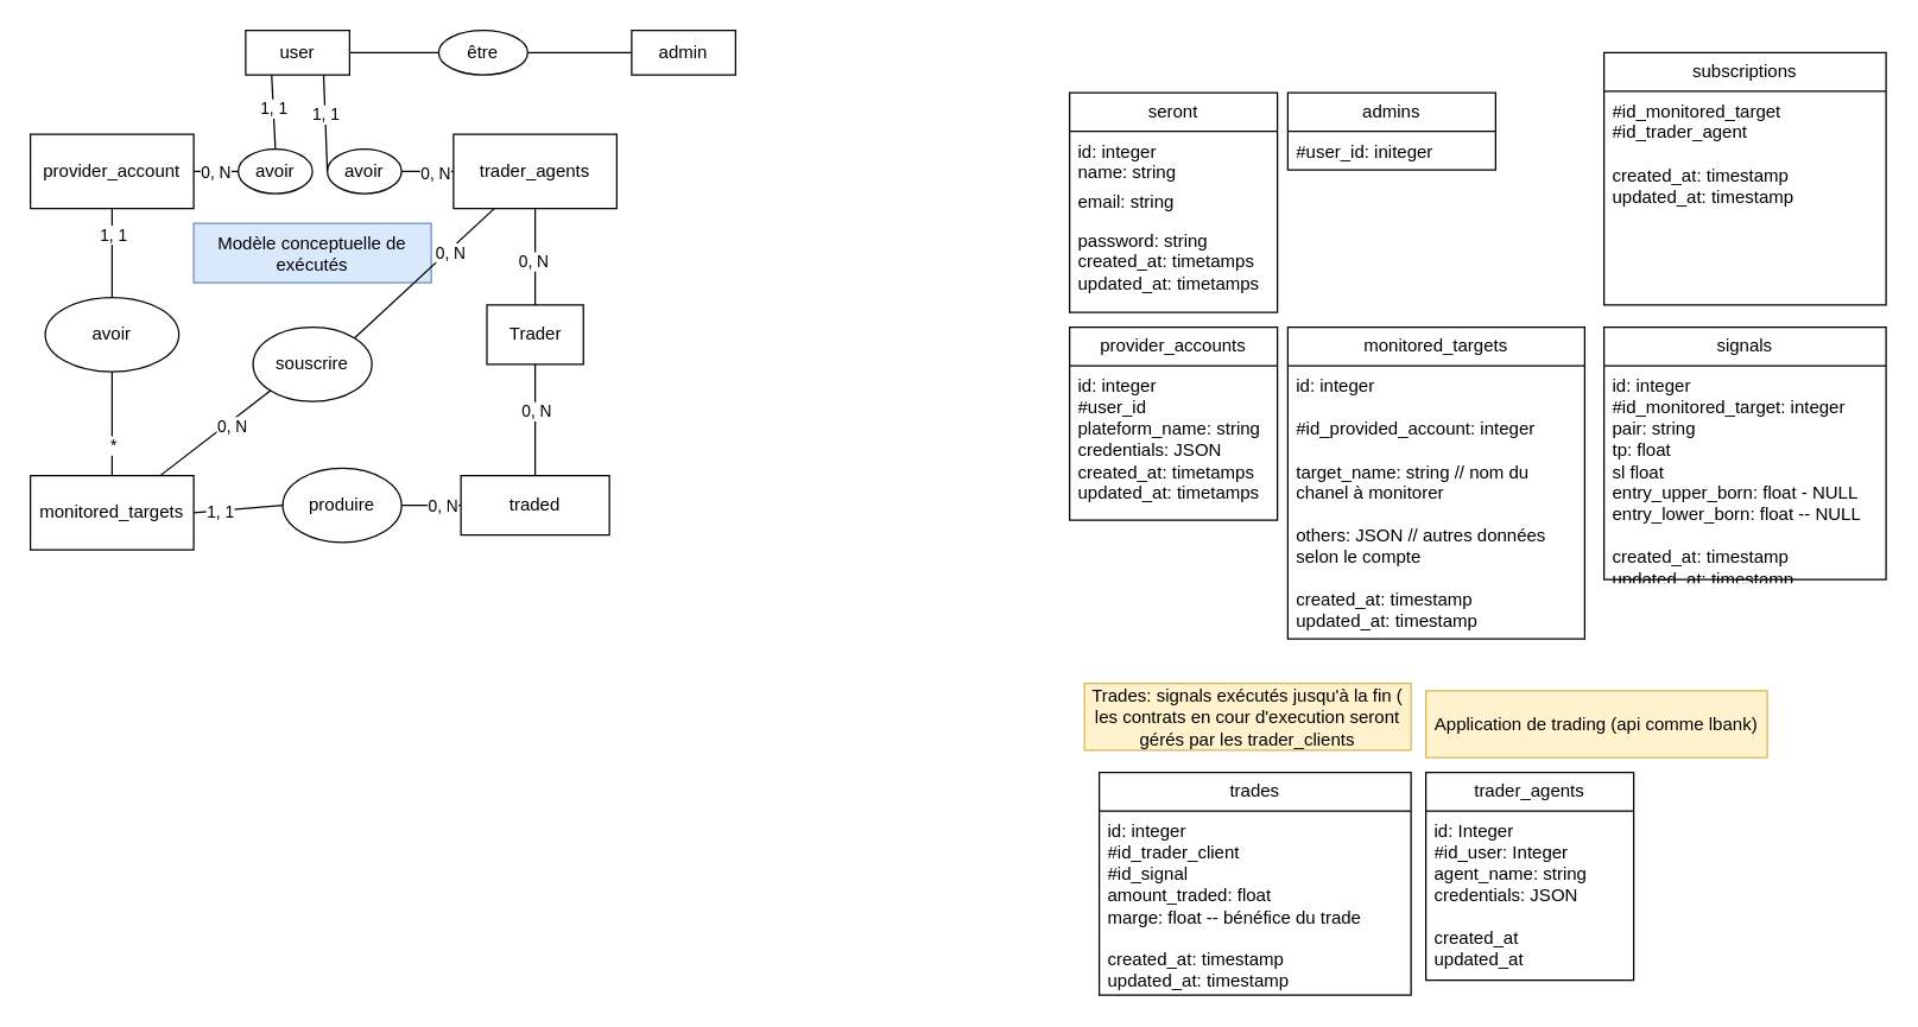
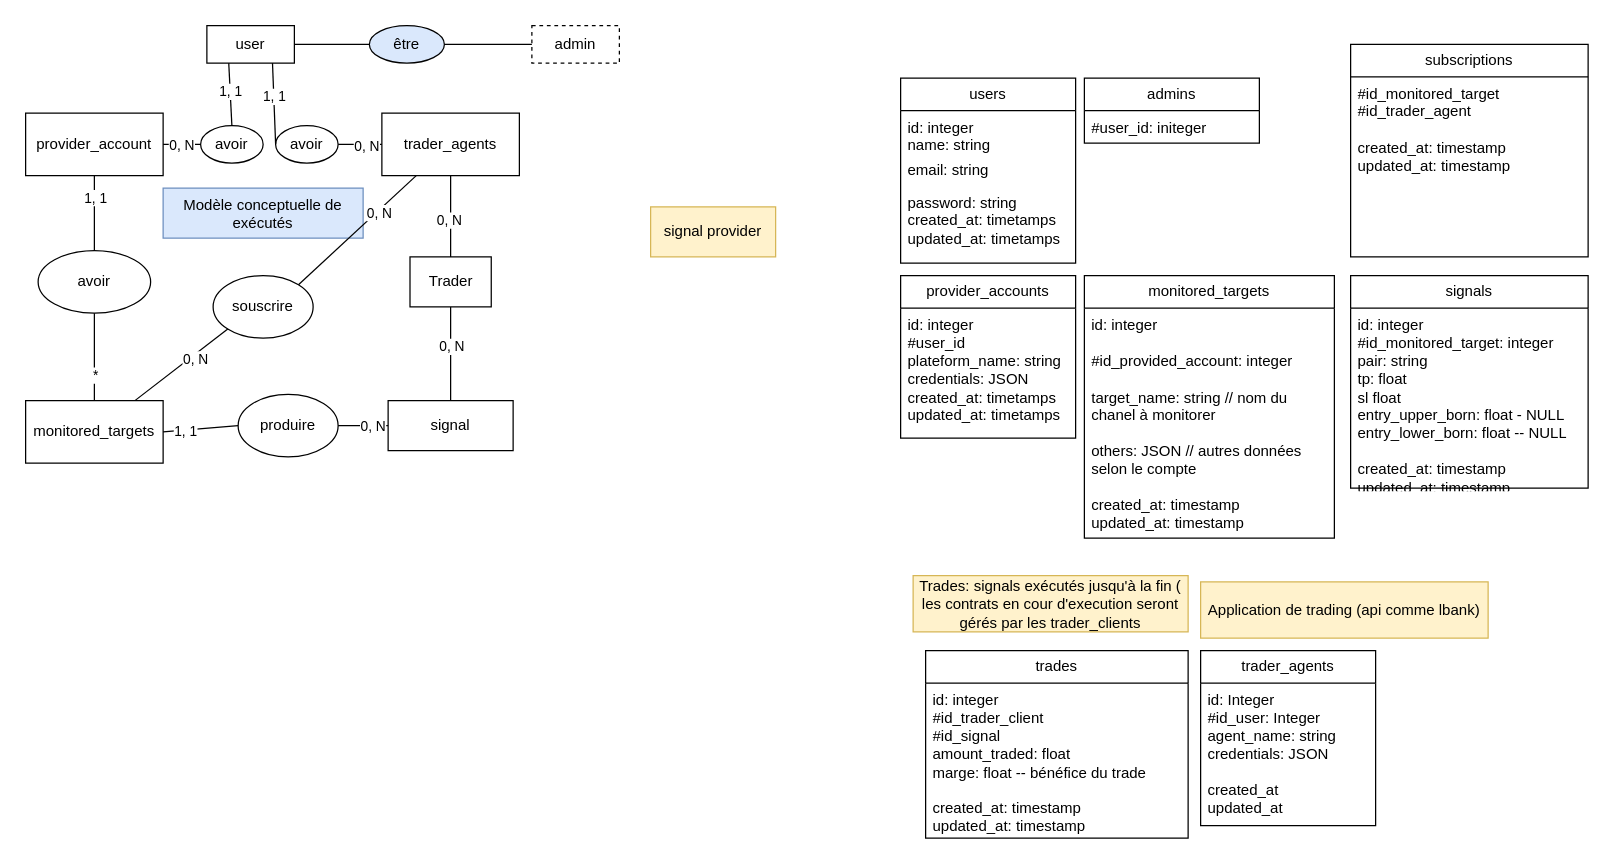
- <mxCell id="28" value="être" style="ellipse;whiteSpace=wrap;html=1;" parent="1" vertex="1"><mxGeometry x="295" y="20" width="60" height="30" as="geometry" /></mxCell>
+ <mxCell id="28" value="être" style="ellipse;whiteSpace=wrap;html=1;fillColor=#dae8fc;" parent="1" vertex="1"><mxGeometry x="295" y="20" width="60" height="30" as="geometry" /></mxCell>
- <mxCell id="22" value="admin" style="html=1;whiteSpace=wrap;" parent="1" vertex="1"><mxGeometry x="425" y="20" width="70" height="30" as="geometry" /></mxCell>
+ <mxCell id="22" value="admin" style="html=1;whiteSpace=wrap;dashed=1;" parent="1" vertex="1"><mxGeometry x="425" y="20" width="70" height="30" as="geometry" /></mxCell>
- <mxCell id="32" value="seront" style="swimlane;fontStyle=0;childLayout=stackLayout;horizontal=1;startSize=26;fillColor=none;horizontalStack=0;resizeParent=1;resizeParentMax=0;resizeLast=0;collapsible=1;marginBottom=0;whiteSpace=wrap;html=1;" parent="1" vertex="1"><mxGeometry x="720" y="62" width="140" height="148" as="geometry" /></mxCell>
+ <mxCell id="32" value="users" style="swimlane;fontStyle=0;childLayout=stackLayout;horizontal=1;startSize=26;fillColor=none;horizontalStack=0;resizeParent=1;resizeParentMax=0;resizeLast=0;collapsible=1;marginBottom=0;whiteSpace=wrap;html=1;" parent="1" vertex="1"><mxGeometry x="720" y="62" width="140" height="148" as="geometry" /></mxCell>
+ <mxCell id="42" value="signal provider" style="text;html=1;align=center;verticalAlign=middle;whiteSpace=wrap;rounded=0;fillColor=#fff2cc;strokeColor=#d6b656;" parent="1" vertex="1"><mxGeometry x="520" y="165" width="100" height="40" as="geometry" /></mxCell>
- <mxCell id="4" value="traded" style="html=1;whiteSpace=wrap;" parent="1" vertex="1"><mxGeometry x="310" y="320" width="100" height="40" as="geometry" /></mxCell>
+ <mxCell id="4" value="signal" style="html=1;whiteSpace=wrap;" parent="1" vertex="1"><mxGeometry x="310" y="320" width="100" height="40" as="geometry" /></mxCell>
